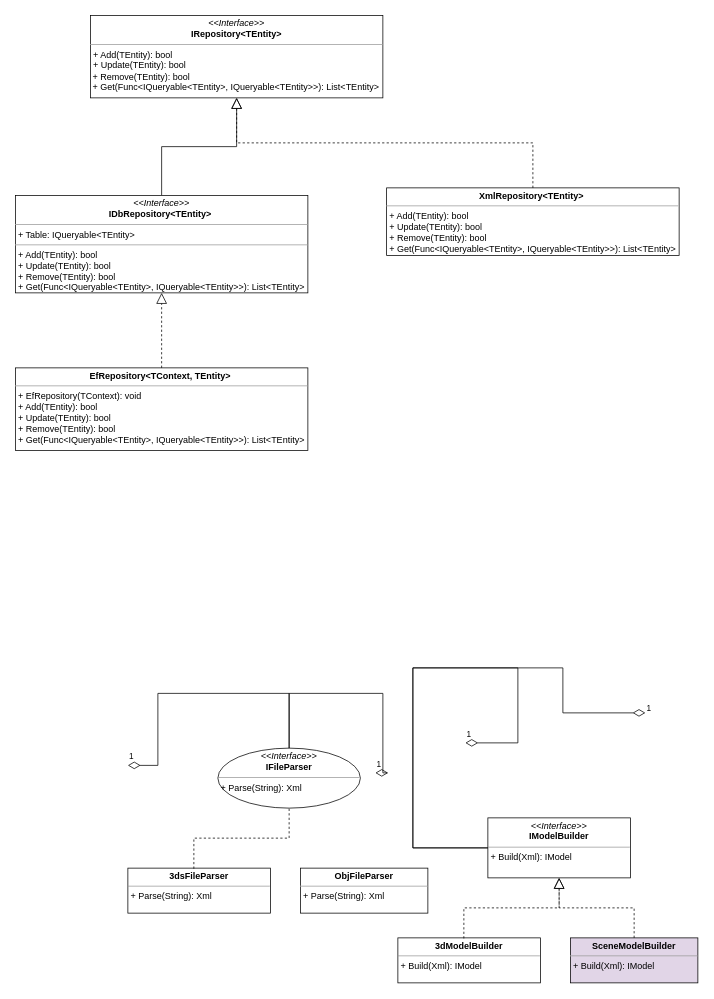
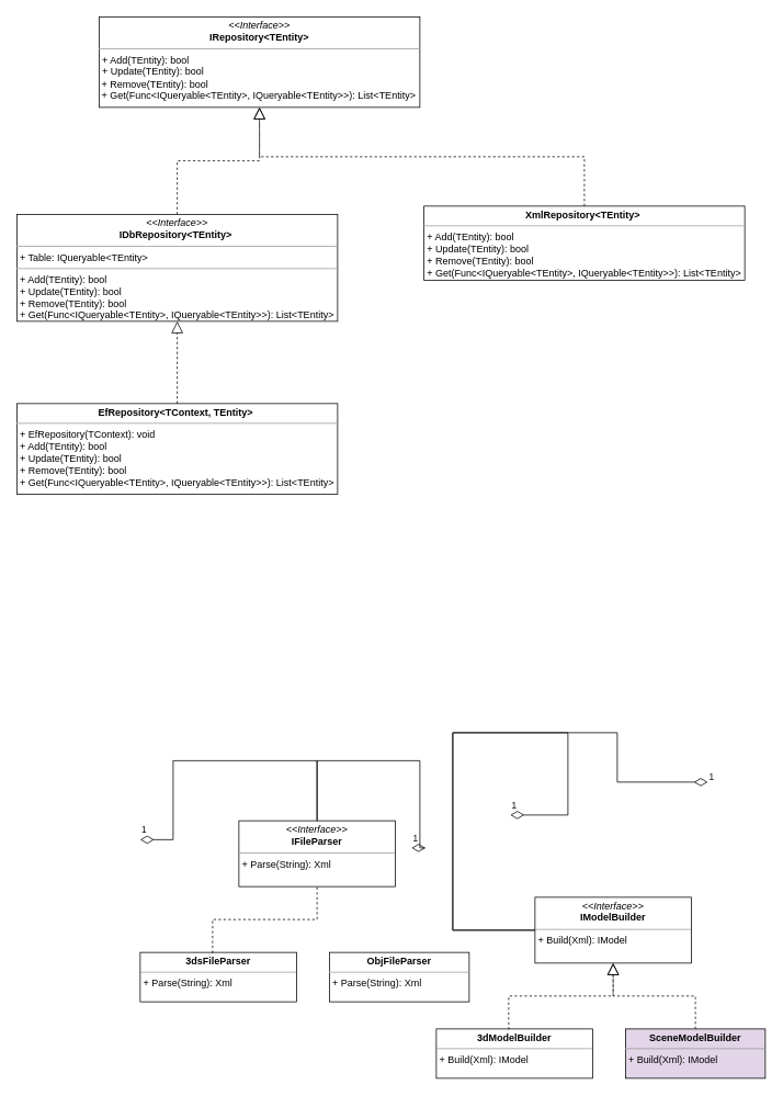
- <mxCell id="4" value="" style="endArrow=block;dashed=0;endFill=0;endSize=12;html=1;entryX=0.5;entryY=1;entryDx=0;entryDy=0;edgeStyle=orthogonalEdgeStyle;rounded=0;" parent="1" source="19" target="2" edge="1"><mxGeometry width="160" relative="1" as="geometry"><mxPoint x="0" y="430" as="sourcePoint" /><mxPoint x="160" y="430" as="targetPoint" /></mxGeometry></mxCell>
+ <mxCell id="4" value="" style="endArrow=block;dashed=1;endFill=0;endSize=12;html=1;entryX=0.5;entryY=1;entryDx=0;entryDy=0;edgeStyle=orthogonalEdgeStyle;rounded=0;" parent="1" source="19" target="2" edge="1"><mxGeometry width="160" relative="1" as="geometry"><mxPoint x="0" y="430" as="sourcePoint" /><mxPoint x="160" y="430" as="targetPoint" /></mxGeometry></mxCell>
- <mxCell id="6" value="&lt;p style=&quot;margin: 0px ; margin-top: 4px ; text-align: center&quot;&gt;&lt;i&gt;&amp;lt;&amp;lt;Interface&amp;gt;&amp;gt;&lt;/i&gt;&lt;br&gt;&lt;b&gt;IFileParser&lt;/b&gt;&lt;/p&gt;&lt;hr size=&quot;1&quot;&gt;&lt;p style=&quot;margin: 0px ; margin-left: 4px&quot;&gt;+ Parse(String): Xml&lt;br&gt;&lt;/p&gt;" style="ellipse;verticalAlign=top;align=left;overflow=fill;fontSize=12;fontFamily=Helvetica;html=1;" parent="1" vertex="1"><mxGeometry x="290" y="997" width="190" height="80" as="geometry" /></mxCell>
+ <mxCell id="6" value="&lt;p style=&quot;margin: 0px ; margin-top: 4px ; text-align: center&quot;&gt;&lt;i&gt;&amp;lt;&amp;lt;Interface&amp;gt;&amp;gt;&lt;/i&gt;&lt;br&gt;&lt;b&gt;IFileParser&lt;/b&gt;&lt;/p&gt;&lt;hr size=&quot;1&quot;&gt;&lt;p style=&quot;margin: 0px ; margin-left: 4px&quot;&gt;+ Parse(String): Xml&lt;br&gt;&lt;/p&gt;" style="verticalAlign=top;align=left;overflow=fill;fontSize=12;fontFamily=Helvetica;html=1;" parent="1" vertex="1"><mxGeometry x="290" y="997" width="190" height="80" as="geometry" /></mxCell>
